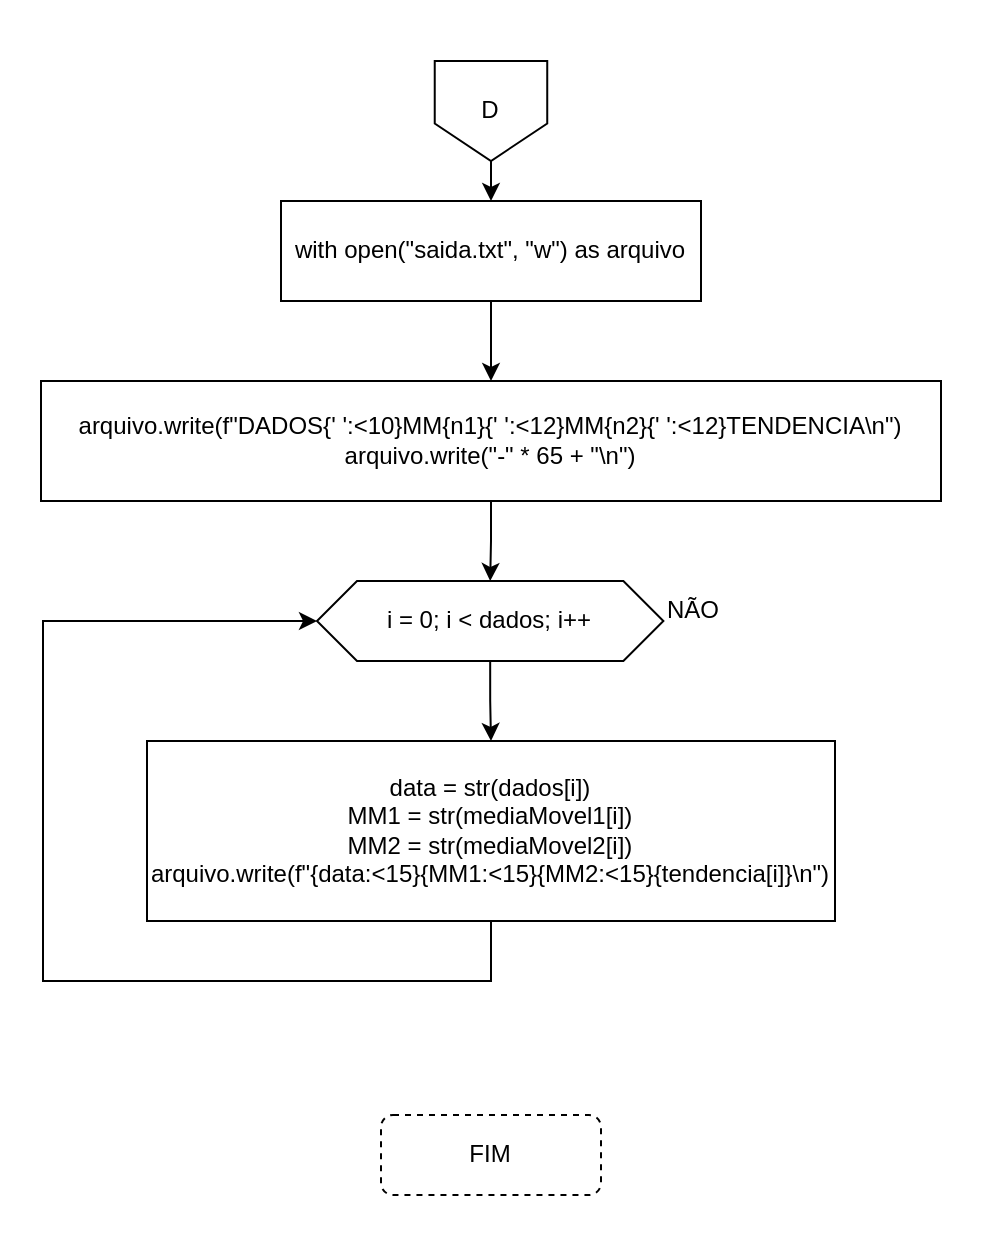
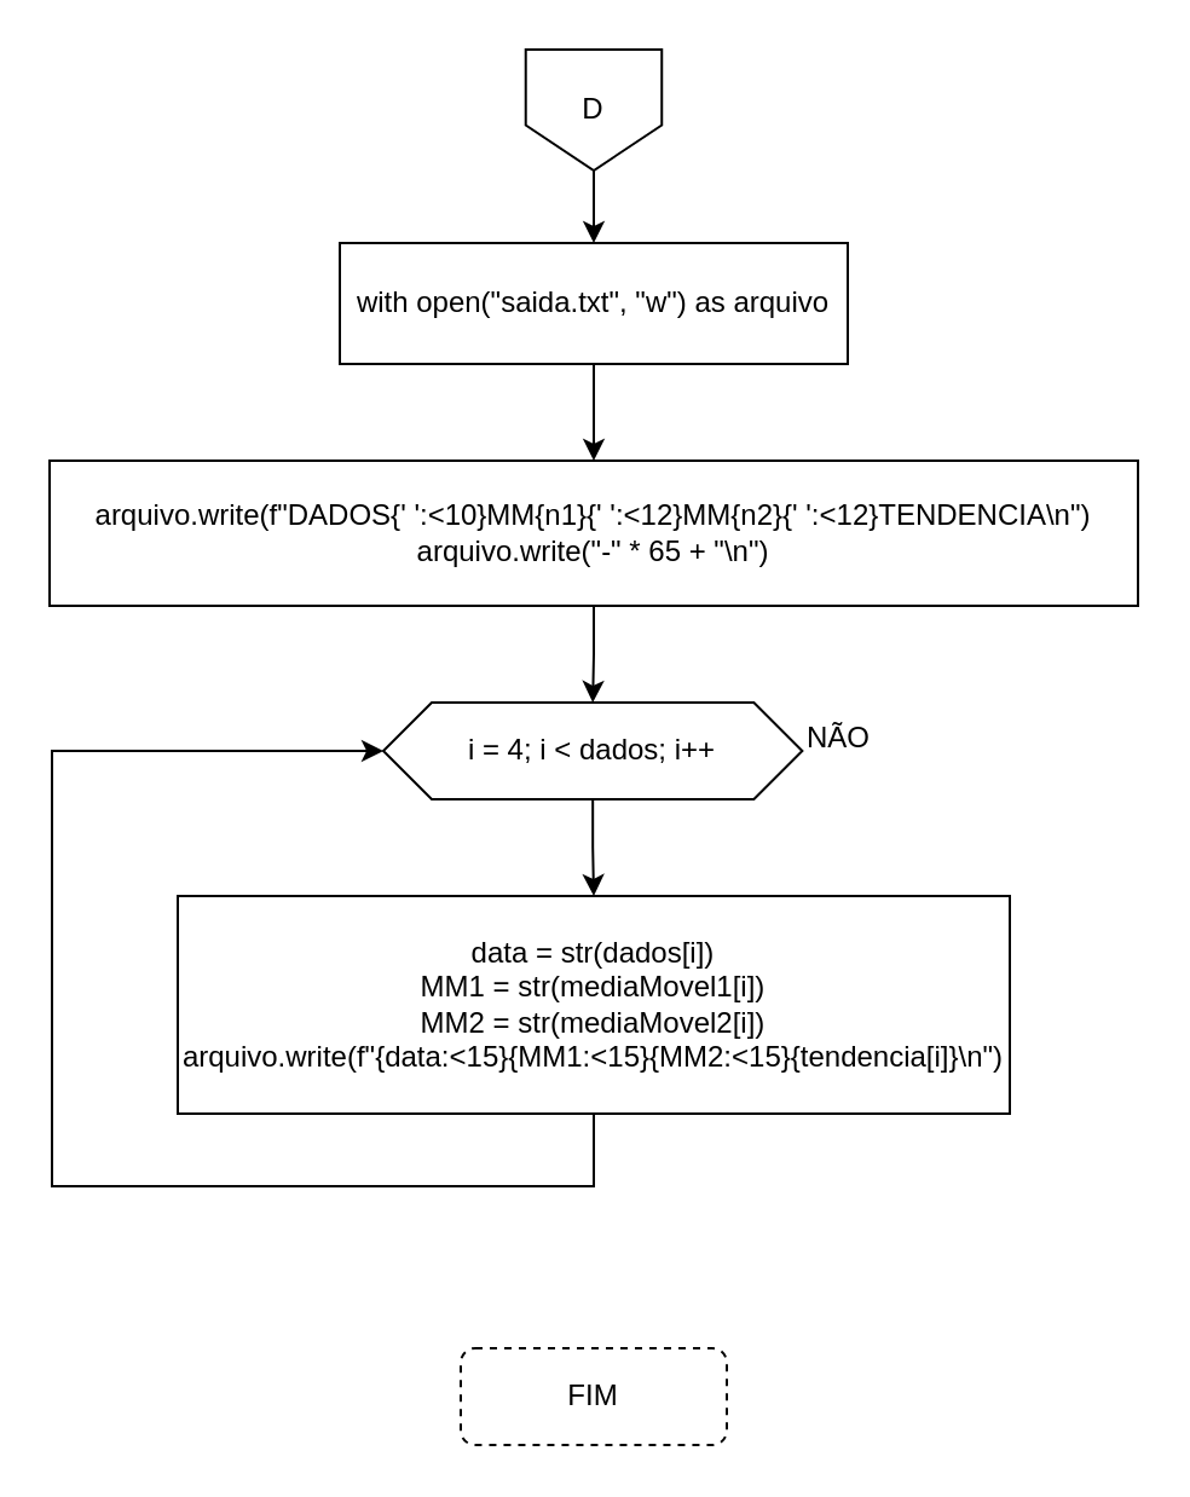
- <mxCell id="3" value="D" style="shape=offPageConnector;whiteSpace=wrap;html=1;" vertex="1" parent="1"><mxGeometry x="216.87" y="30" width="56.25" height="50" as="geometry" /></mxCell>
+ <mxCell id="3" value="D" style="shape=offPageConnector;whiteSpace=wrap;html=1;" vertex="1" parent="1"><mxGeometry x="216.87" y="20" width="56.25" height="50" as="geometry" /></mxCell>
- <mxCell id="9" value="i = 0; i &amp;lt; dados; i++" style="shape=hexagon;perimeter=hexagonPerimeter2;whiteSpace=wrap;html=1;fixedSize=1;" vertex="1" parent="1"><mxGeometry x="158" y="290" width="173.19" height="40" as="geometry" /></mxCell>
+ <mxCell id="9" value="i = 4; i &amp;lt; dados; i++" style="shape=hexagon;perimeter=hexagonPerimeter2;whiteSpace=wrap;html=1;fixedSize=1;" vertex="1" parent="1"><mxGeometry x="158" y="290" width="173.19" height="40" as="geometry" /></mxCell>
